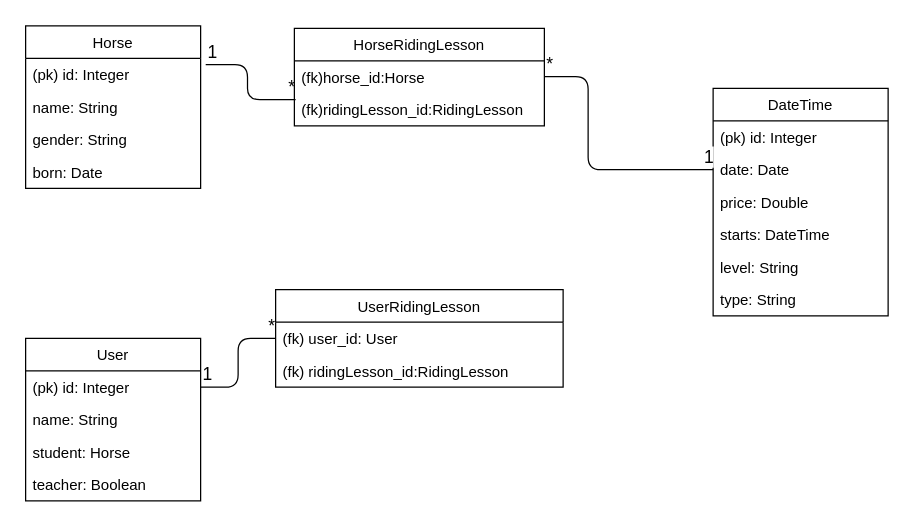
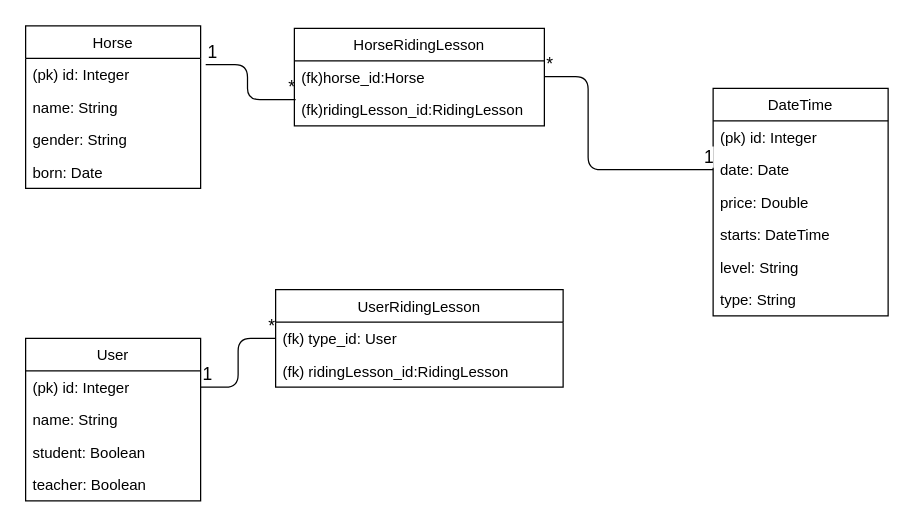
- <mxCell id="26" value="(fk) user_id: User" style="text;strokeColor=none;fillColor=none;align=left;verticalAlign=top;spacingLeft=4;spacingRight=4;overflow=hidden;rotatable=0;points=[[0,0.5],[1,0.5]];portConstraint=eastwest;" vertex="1" parent="25"><mxGeometry y="26" width="230" height="26" as="geometry" /></mxCell>
+ <mxCell id="26" value="(fk) type_id: User" style="text;strokeColor=none;fillColor=none;align=left;verticalAlign=top;spacingLeft=4;spacingRight=4;overflow=hidden;rotatable=0;points=[[0,0.5],[1,0.5]];portConstraint=eastwest;" vertex="1" parent="25"><mxGeometry y="26" width="230" height="26" as="geometry" /></mxCell>
- <mxCell id="10" value="student: Horse" style="text;strokeColor=none;fillColor=none;align=left;verticalAlign=top;spacingLeft=4;spacingRight=4;overflow=hidden;rotatable=0;points=[[0,0.5],[1,0.5]];portConstraint=eastwest;" vertex="1" parent="7"><mxGeometry y="78" width="140" height="26" as="geometry" /></mxCell>
+ <mxCell id="10" value="student: Boolean" style="text;strokeColor=none;fillColor=none;align=left;verticalAlign=top;spacingLeft=4;spacingRight=4;overflow=hidden;rotatable=0;points=[[0,0.5],[1,0.5]];portConstraint=eastwest;" vertex="1" parent="7"><mxGeometry y="78" width="140" height="26" as="geometry" /></mxCell>
